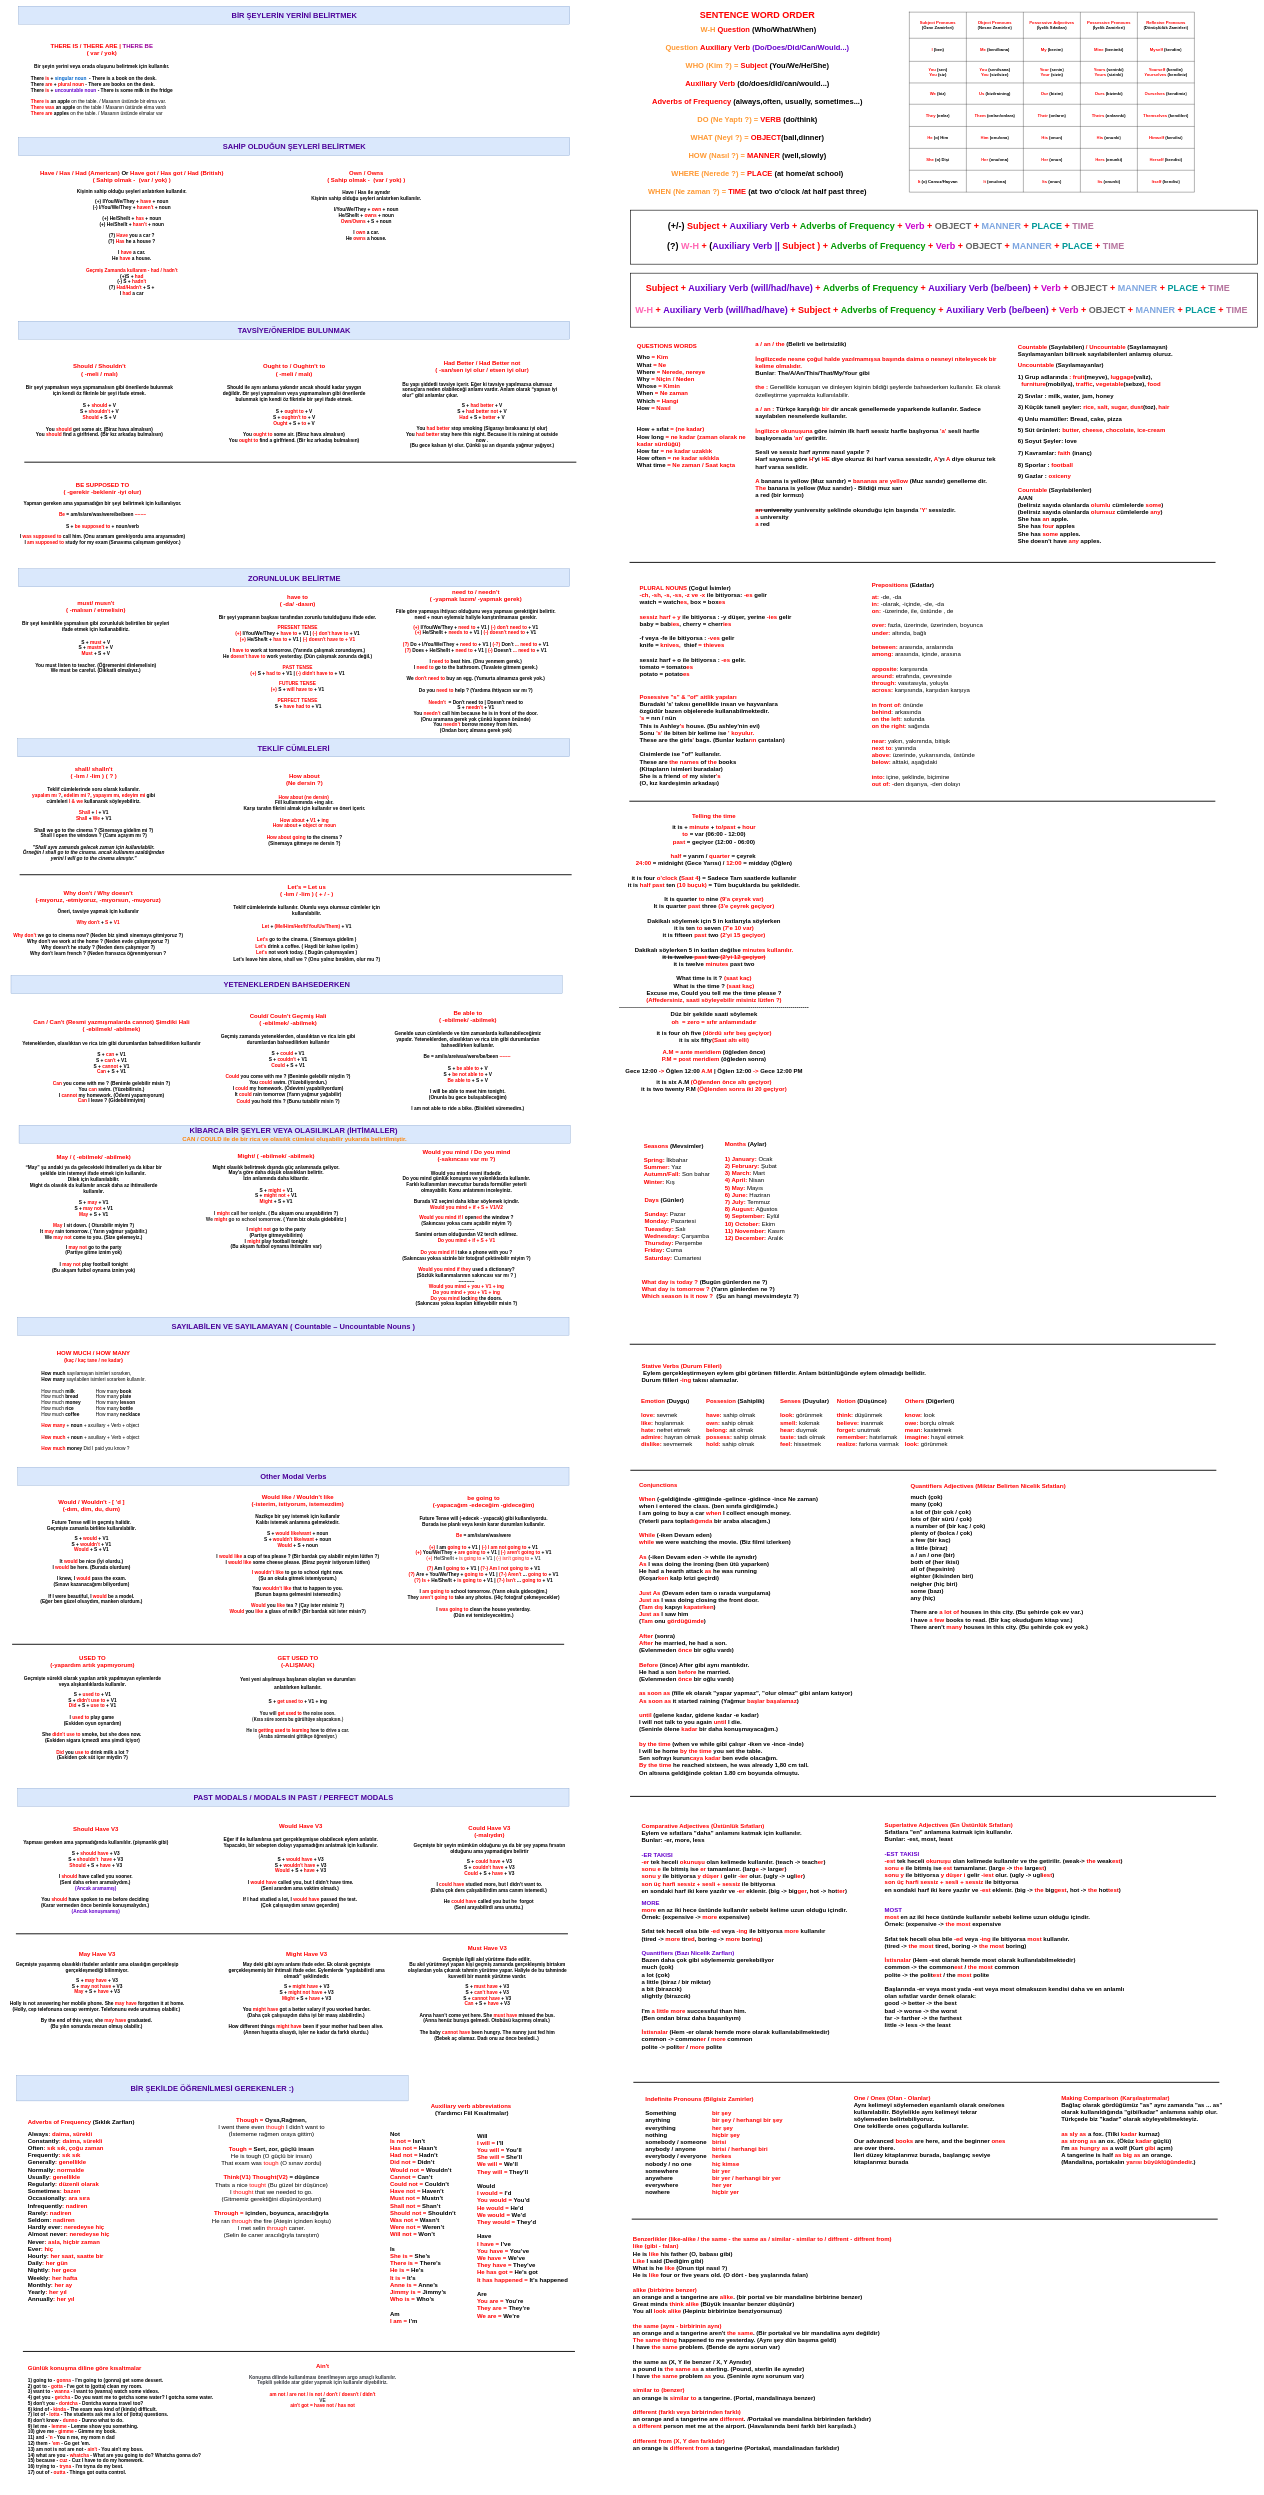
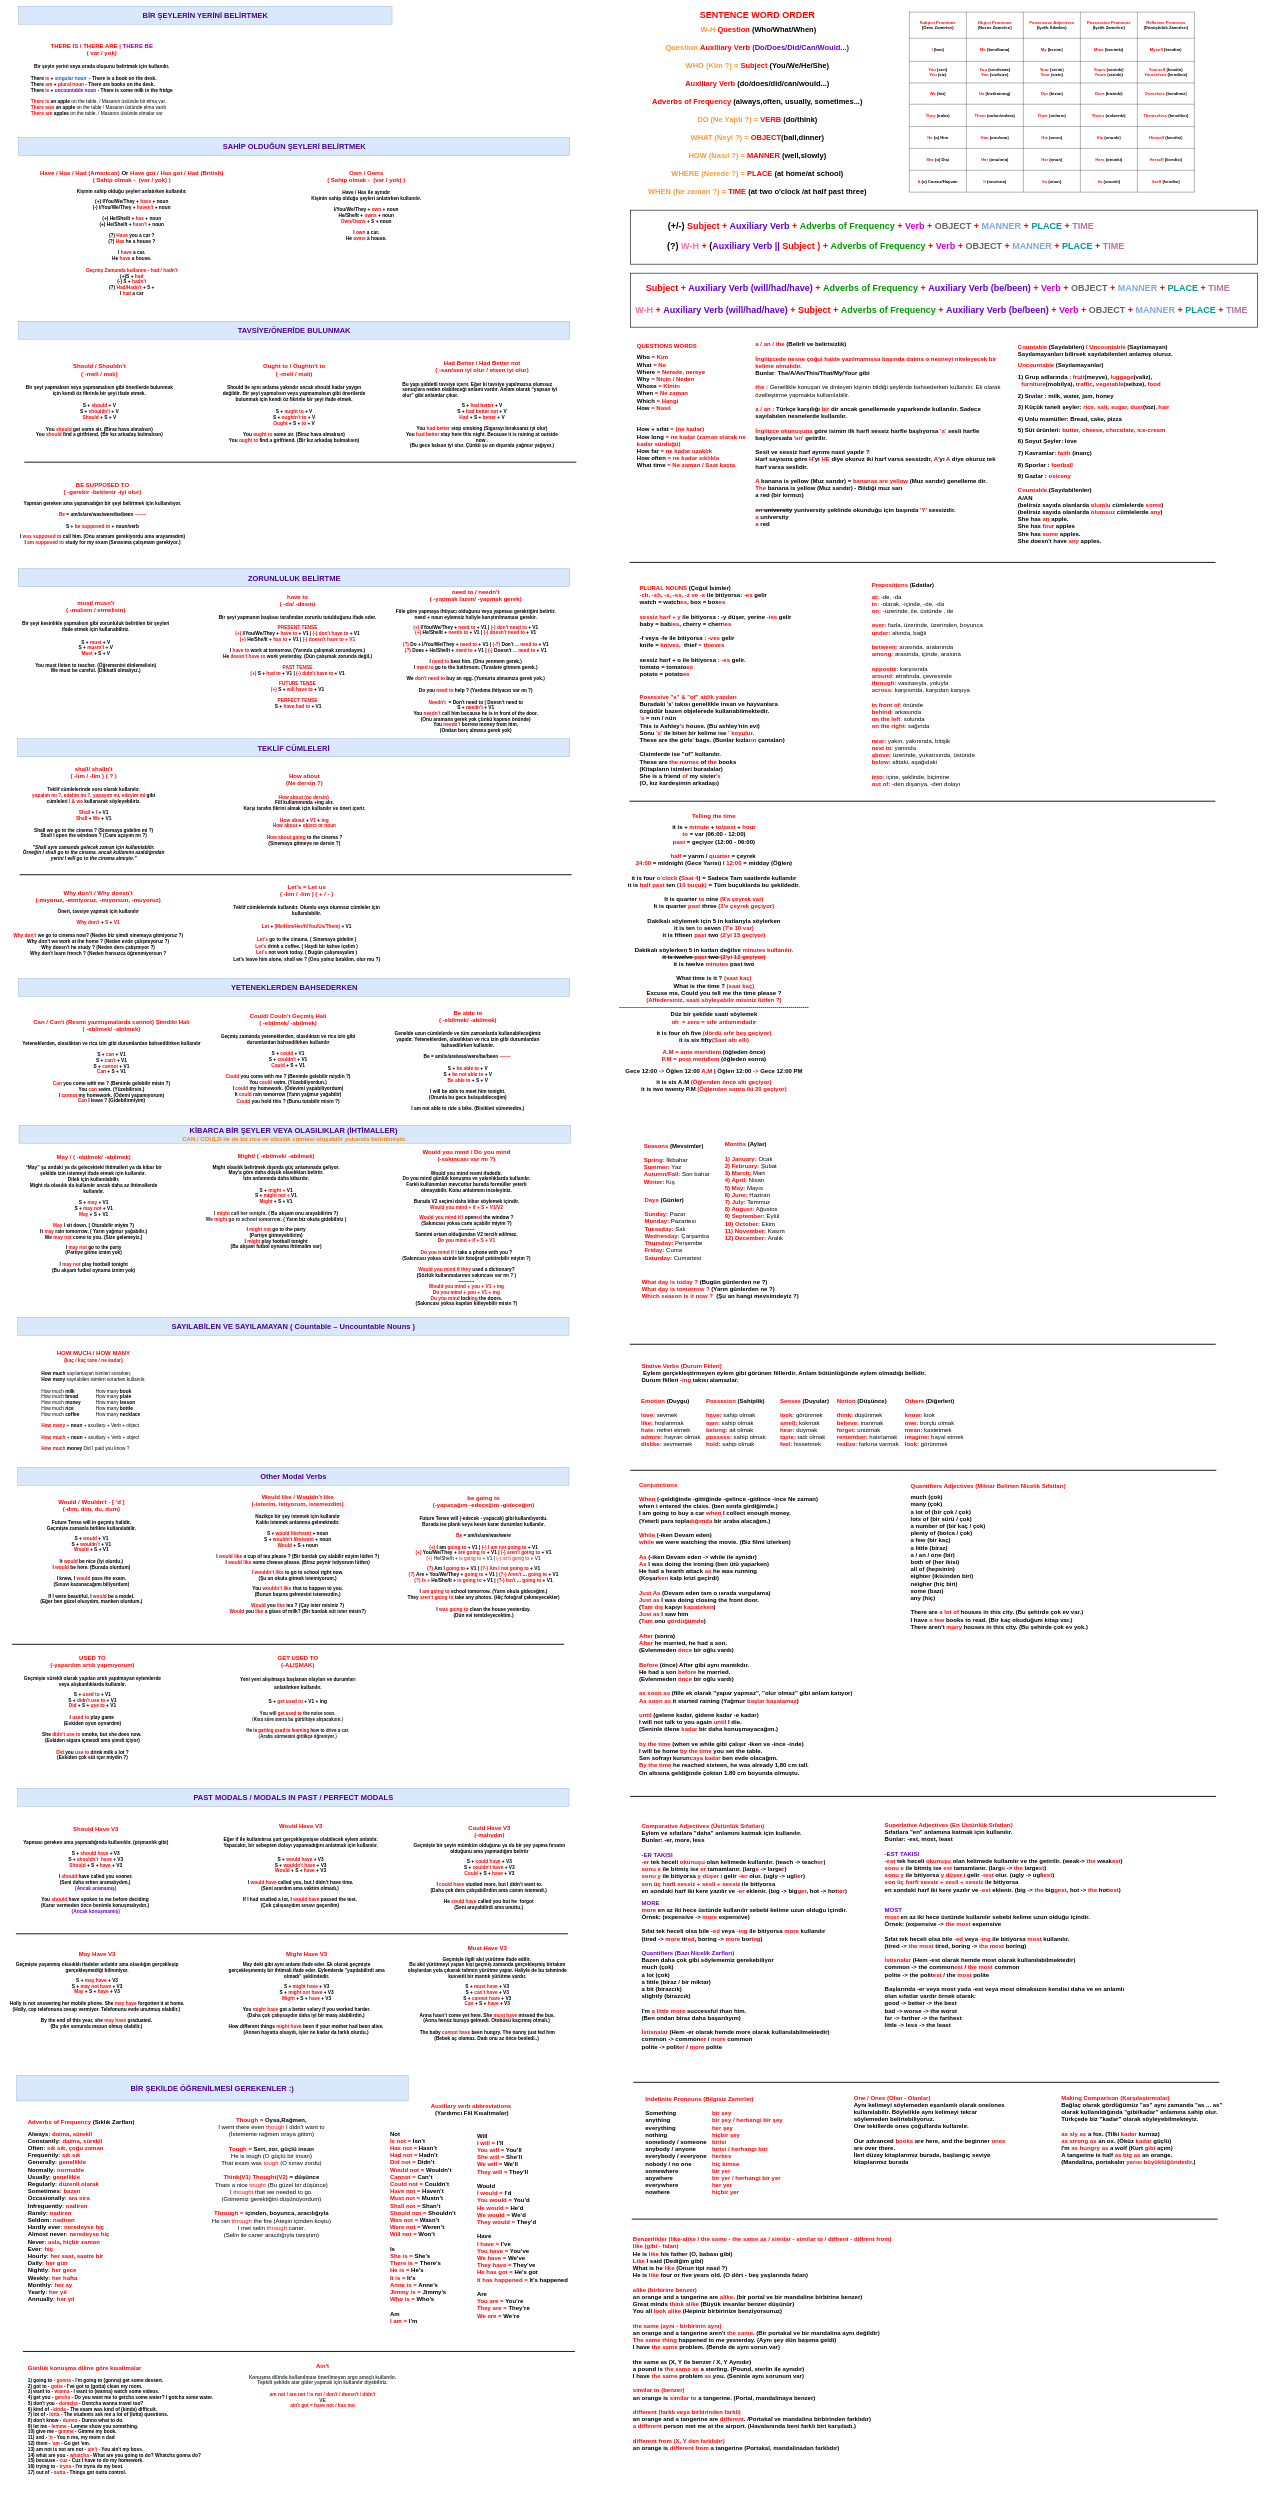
- <mxCell id="97" value="&lt;font&gt;&lt;b&gt;&lt;font color=&quot;#4c0099&quot;&gt;&lt;span style=&quot;font-size: 25px&quot;&gt;BİR ŞEYLERİN YERİNİ BELİRTMEK&lt;/span&gt;&lt;/font&gt;&lt;br&gt;&lt;/b&gt;&lt;/font&gt;" style="text;html=1;strokeColor=#6c8ebf;fillColor=#dae8fc;align=center;verticalAlign=middle;whiteSpace=wrap;rounded=0;" parent="1" vertex="1"><mxGeometry x="60.62" y="20" width="1837.5" height="60" as="geometry" /></mxCell>
+ <mxCell id="97" value="&lt;font&gt;&lt;b&gt;&lt;font color=&quot;#4c0099&quot;&gt;&lt;span style=&quot;font-size: 25px&quot;&gt;BİR ŞEYLERİN YERİNİ BELİRTMEK&lt;/span&gt;&lt;/font&gt;&lt;br&gt;&lt;/b&gt;&lt;/font&gt;" style="text;html=1;strokeColor=#6c8ebf;fillColor=#dae8fc;align=center;verticalAlign=middle;whiteSpace=wrap;rounded=0;" parent="1" vertex="1"><mxGeometry x="60.62" y="20" width="1245" height="60" as="geometry" /></mxCell>
- <mxCell id="15" value="&lt;font&gt;&lt;b&gt;&lt;font color=&quot;#4c0099&quot;&gt;&lt;span style=&quot;font-size: 25px&quot;&gt;YETENEKLERDEN BAHSEDERKEN&lt;/span&gt;&lt;/font&gt;&lt;br&gt;&lt;/b&gt;&lt;/font&gt;" style="text;html=1;strokeColor=#6c8ebf;fillColor=#dae8fc;align=center;verticalAlign=middle;whiteSpace=wrap;rounded=0;" parent="1" vertex="1"><mxGeometry x="35.62" y="3251" width="1837.5" height="60" as="geometry" /></mxCell>
+ <mxCell id="15" value="&lt;font&gt;&lt;b&gt;&lt;font color=&quot;#4c0099&quot;&gt;&lt;span style=&quot;font-size: 25px&quot;&gt;YETENEKLERDEN BAHSEDERKEN&lt;/span&gt;&lt;/font&gt;&lt;br&gt;&lt;/b&gt;&lt;/font&gt;" style="text;html=1;strokeColor=#6c8ebf;fillColor=#dae8fc;align=center;verticalAlign=middle;whiteSpace=wrap;rounded=0;" parent="1" vertex="1"><mxGeometry x="60.62" y="3261" width="1837.5" height="60" as="geometry" /></mxCell>
